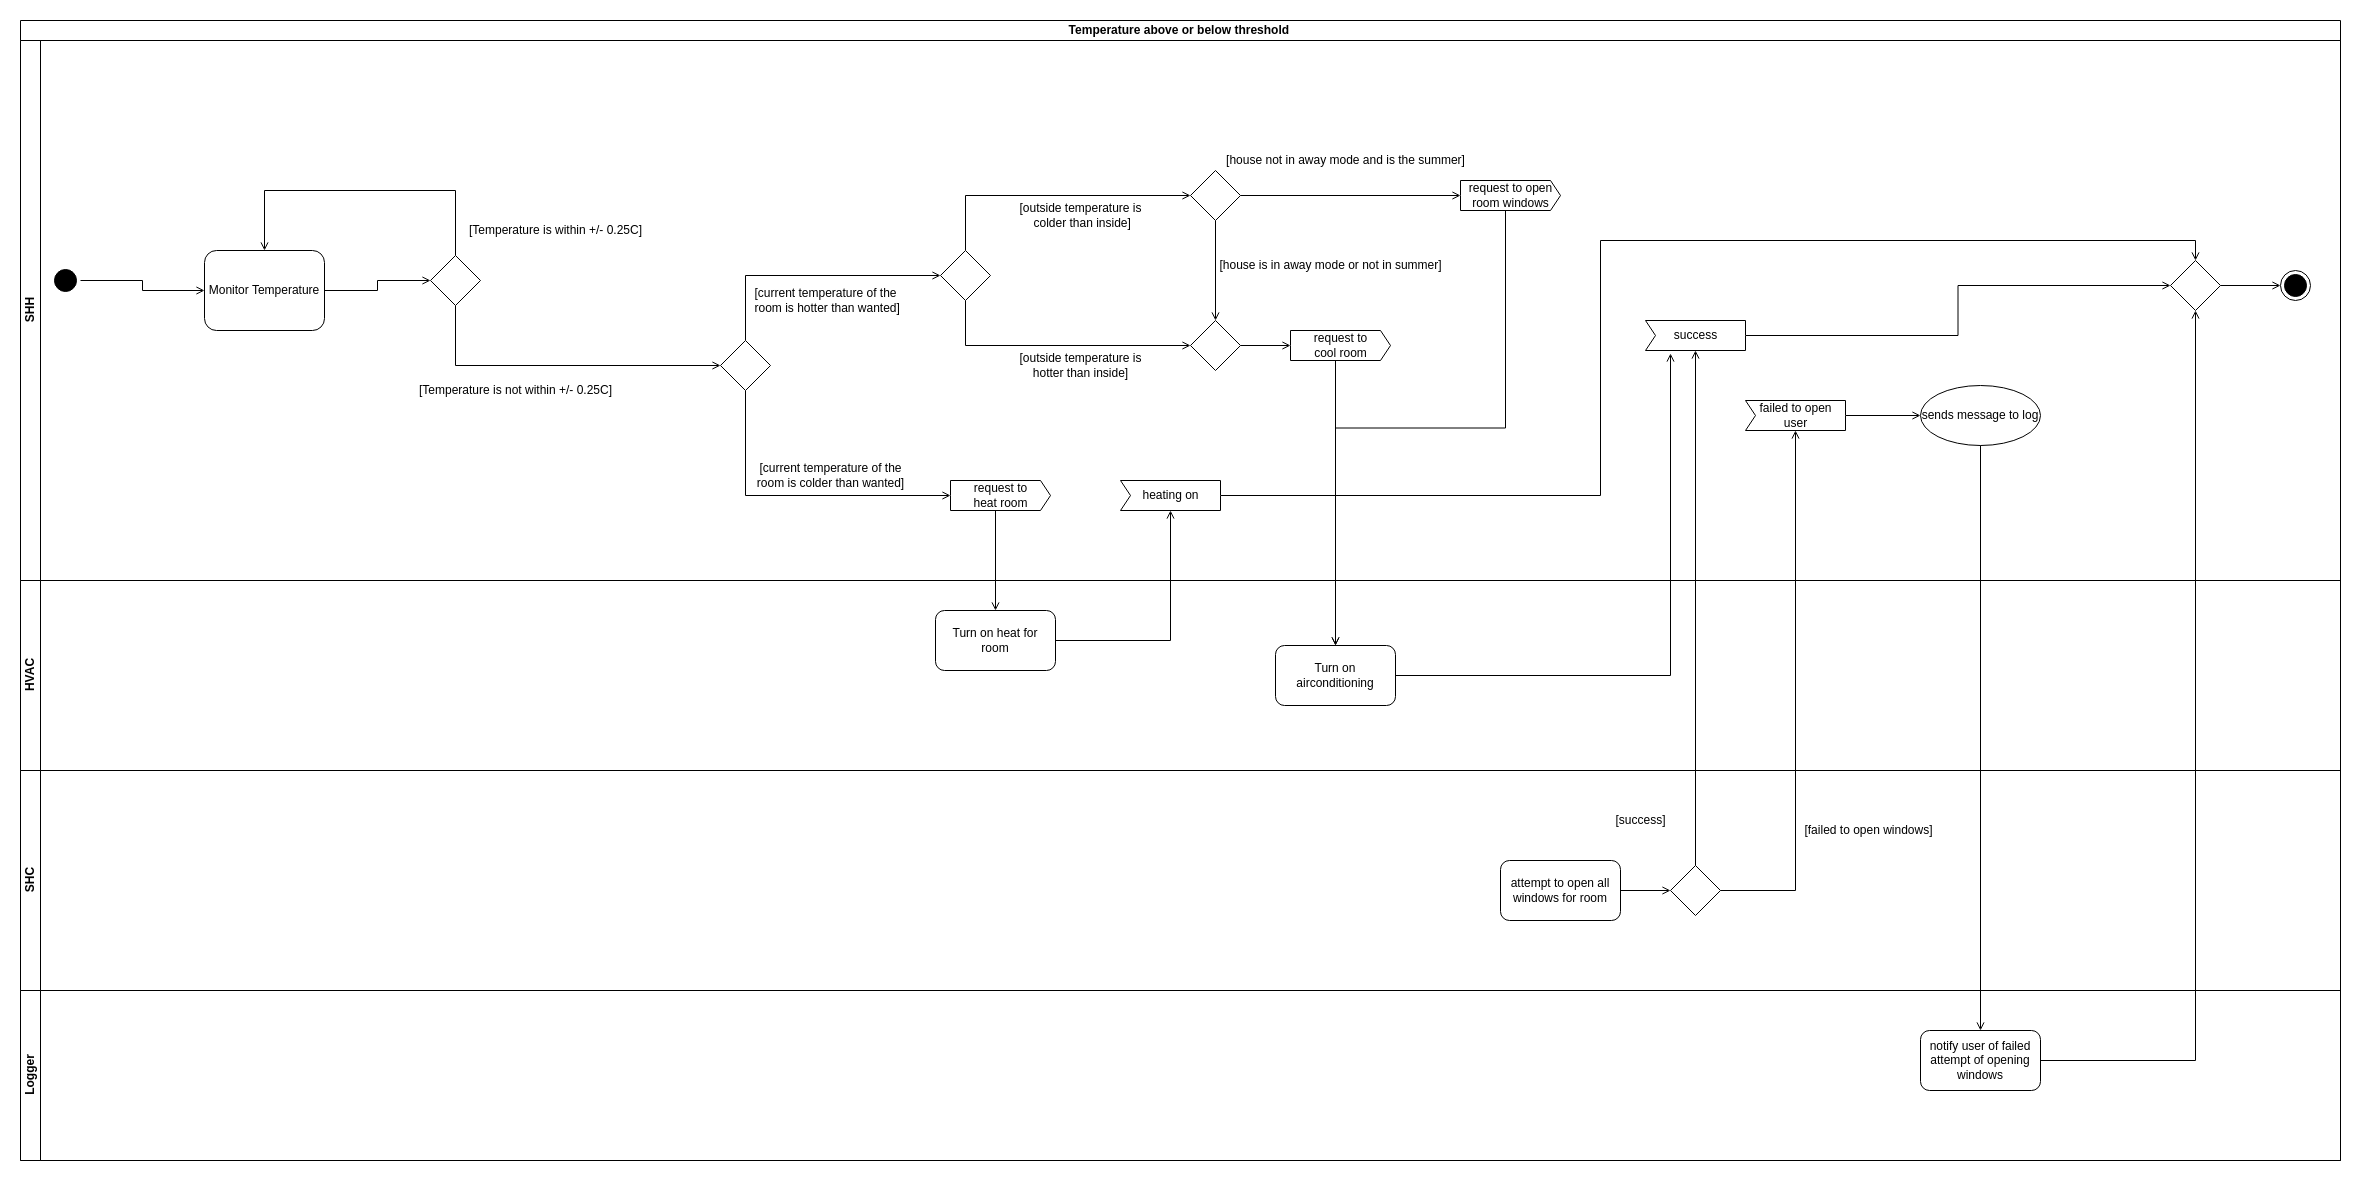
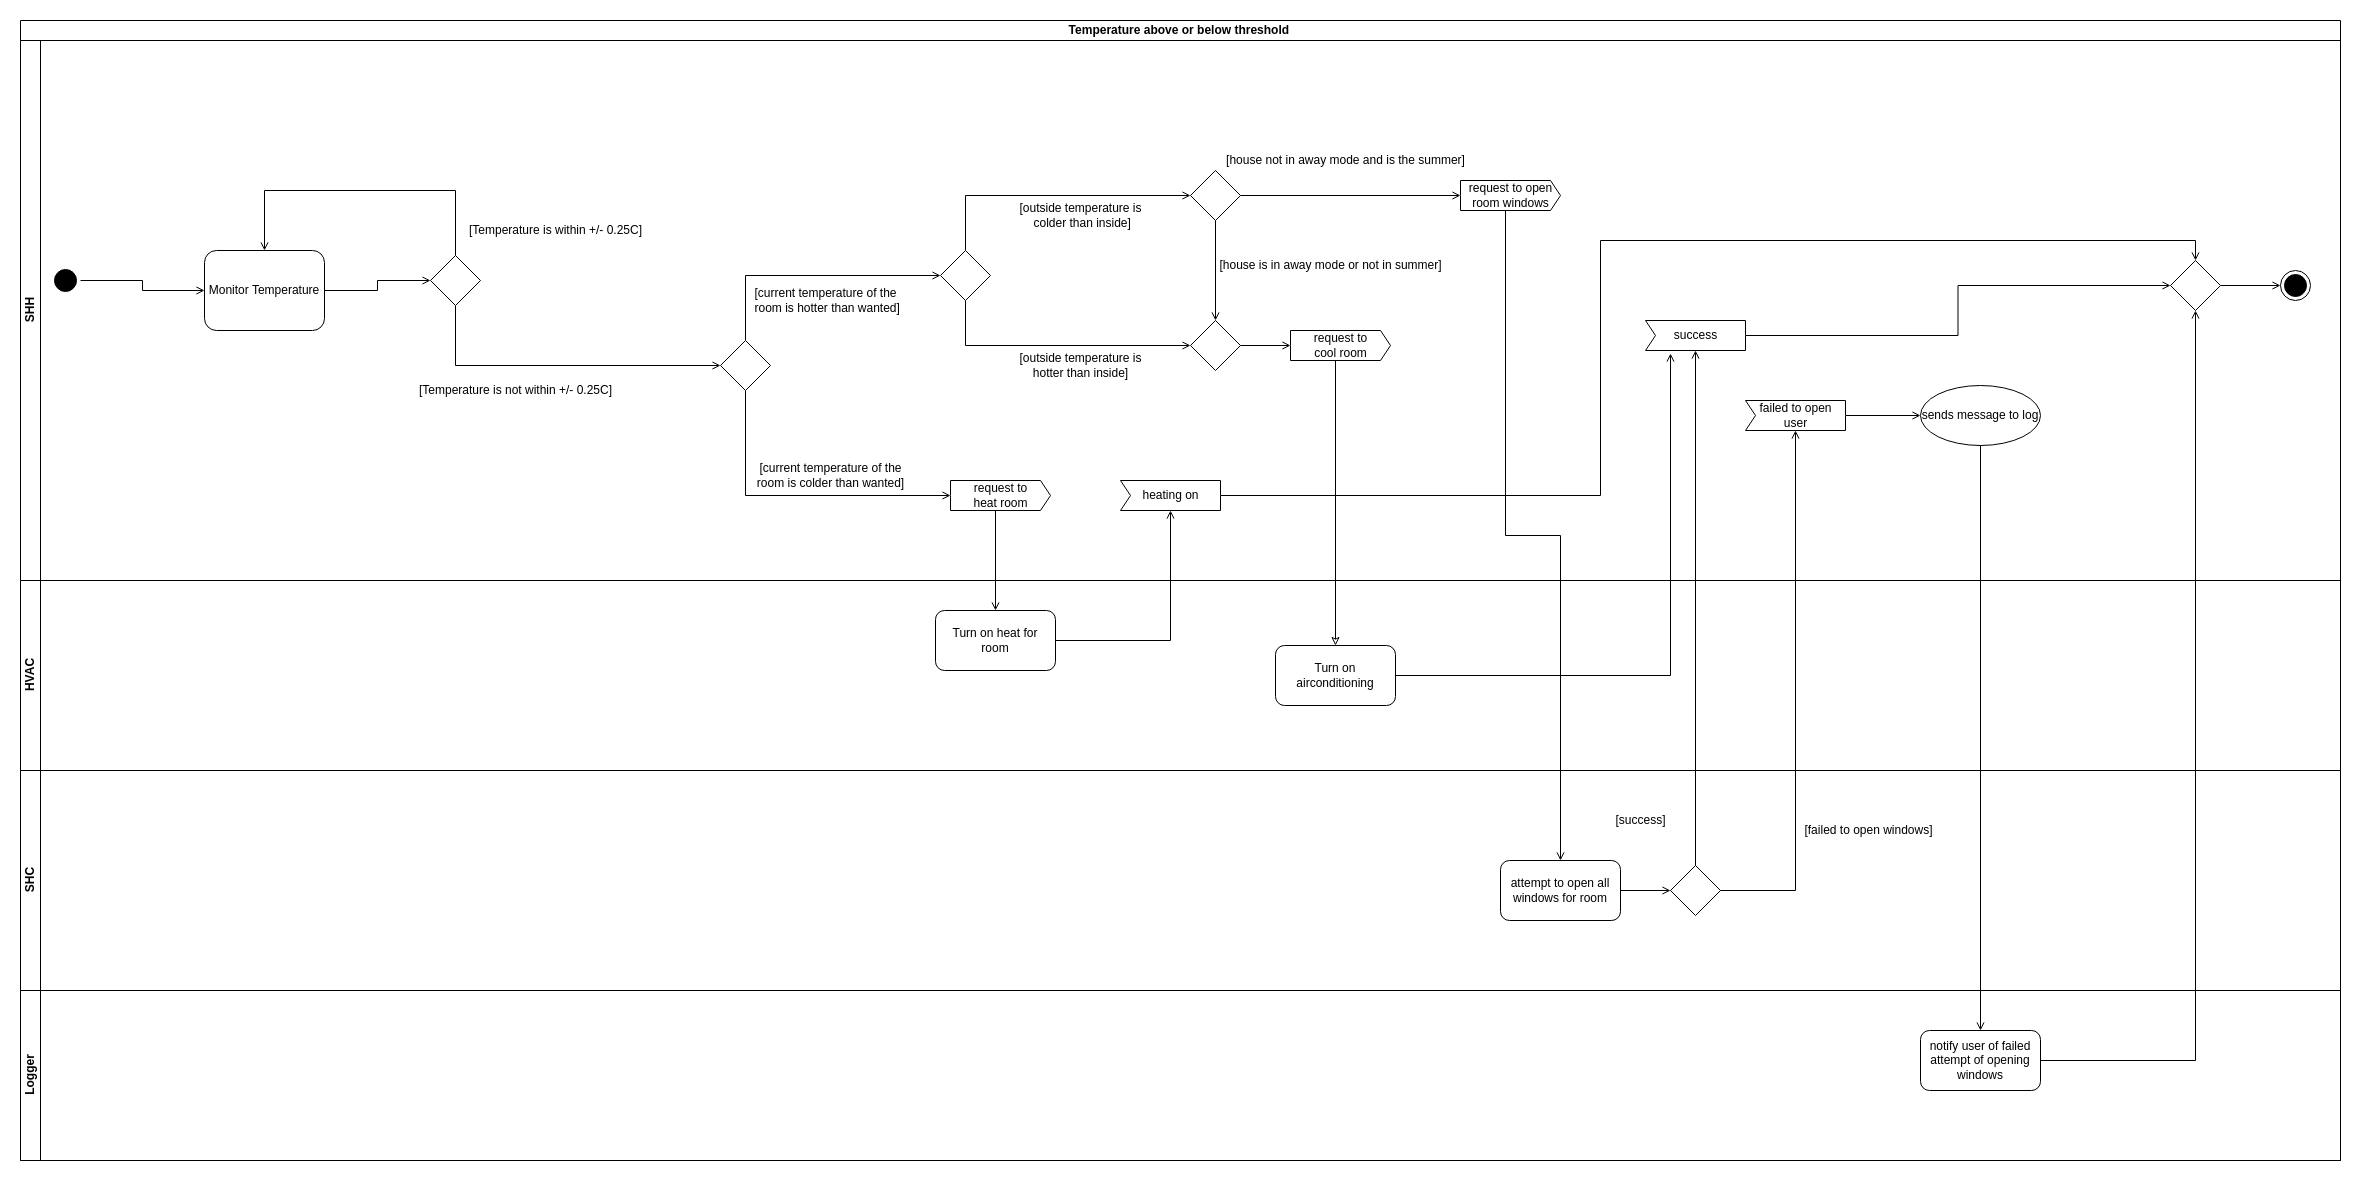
- <mxCell id="59" style="edgeStyle=orthogonalEdgeStyle;rounded=0;orthogonalLoop=1;jettySize=auto;html=1;exitX=0;exitY=0;exitDx=45;exitDy=30;exitPerimeter=0;endArrow=open;endFill=0;" edge="1" parent="2" source="26" target="45"><mxGeometry relative="1" as="geometry" /></mxCell>
+ <mxCell id="59" style="edgeStyle=orthogonalEdgeStyle;rounded=0;orthogonalLoop=1;jettySize=auto;html=1;exitX=0;exitY=0;exitDx=45;exitDy=30;exitPerimeter=0;endArrow=classic;endFill=0;" edge="1" parent="2" source="26" target="45"><mxGeometry relative="1" as="geometry" /></mxCell>
- <mxCell id="58" style="edgeStyle=orthogonalEdgeStyle;rounded=0;orthogonalLoop=1;jettySize=auto;html=1;exitX=0;exitY=0;exitDx=45;exitDy=30;exitPerimeter=0;endArrow=open;endFill=0;" edge="1" parent="2" source="27" target="45"><mxGeometry relative="1" as="geometry"><mxPoint x="1540" y="780" as="targetPoint" /></mxGeometry></mxCell>
+ <mxCell id="58" style="edgeStyle=orthogonalEdgeStyle;rounded=0;orthogonalLoop=1;jettySize=auto;html=1;exitX=0;exitY=0;exitDx=45;exitDy=30;exitPerimeter=0;endArrow=open;endFill=0;entryX=0.5;entryY=0;entryDx=0;entryDy=0;" edge="1" parent="2" source="27" target="48"><mxGeometry relative="1" as="geometry"><mxPoint x="1540" y="780" as="targetPoint" /></mxGeometry></mxCell>
